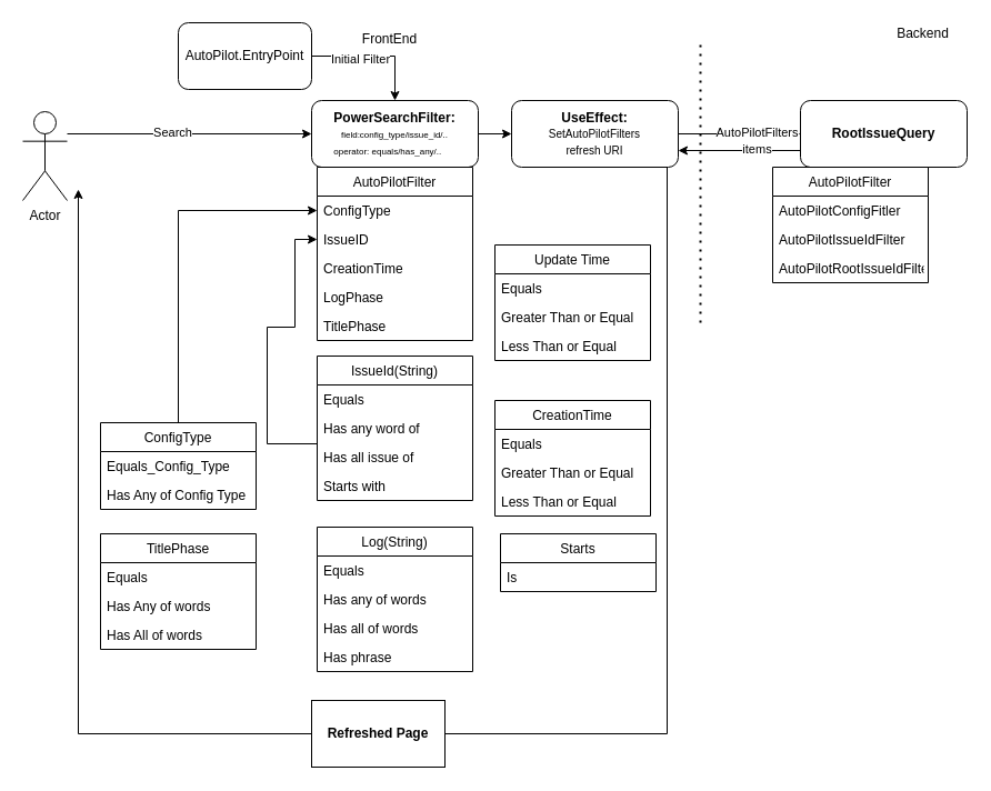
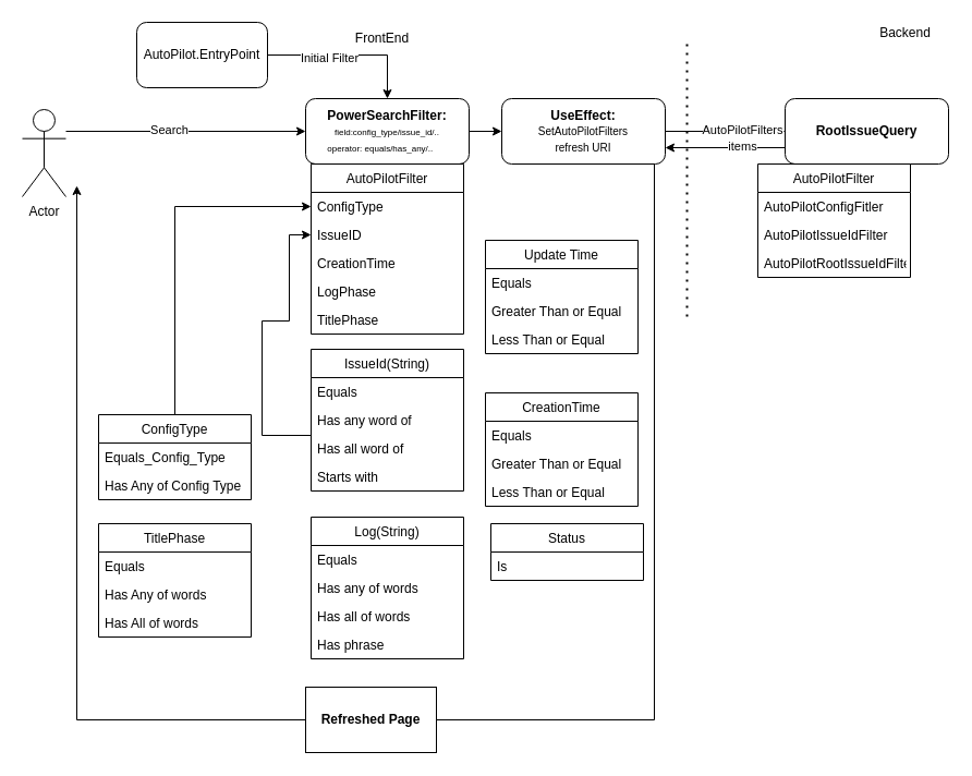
- <mxCell id="23" value="AutoPilot.EntryPoint" style="rounded=1;whiteSpace=wrap;html=1;" parent="1" vertex="1"><mxGeometry x="160" y="20" width="120" height="60" as="geometry" /></mxCell>
+ <mxCell id="23" value="AutoPilot.EntryPoint" style="rounded=1;whiteSpace=wrap;html=1;" parent="1" vertex="1"><mxGeometry x="125" y="20" width="120" height="60" as="geometry" /></mxCell>
- <mxCell id="56" value="Has all issue of " style="text;strokeColor=none;fillColor=none;align=left;verticalAlign=top;spacingLeft=4;spacingRight=4;overflow=hidden;rotatable=0;points=[[0,0.5],[1,0.5]];portConstraint=eastwest;" parent="53" vertex="1"><mxGeometry y="78" width="140" height="26" as="geometry" /></mxCell>
+ <mxCell id="56" value="Has all word of " style="text;strokeColor=none;fillColor=none;align=left;verticalAlign=top;spacingLeft=4;spacingRight=4;overflow=hidden;rotatable=0;points=[[0,0.5],[1,0.5]];portConstraint=eastwest;" parent="53" vertex="1"><mxGeometry y="78" width="140" height="26" as="geometry" /></mxCell>
- <mxCell id="58" value="Starts" style="swimlane;fontStyle=0;childLayout=stackLayout;horizontal=1;startSize=26;horizontalStack=0;resizeParent=1;resizeParentMax=0;resizeLast=0;collapsible=1;marginBottom=0;" parent="1" vertex="1"><mxGeometry x="450" y="480" width="140" height="52" as="geometry" /></mxCell>
+ <mxCell id="58" value="Status" style="swimlane;fontStyle=0;childLayout=stackLayout;horizontal=1;startSize=26;horizontalStack=0;resizeParent=1;resizeParentMax=0;resizeLast=0;collapsible=1;marginBottom=0;" parent="1" vertex="1"><mxGeometry x="450" y="480" width="140" height="52" as="geometry" /></mxCell>
